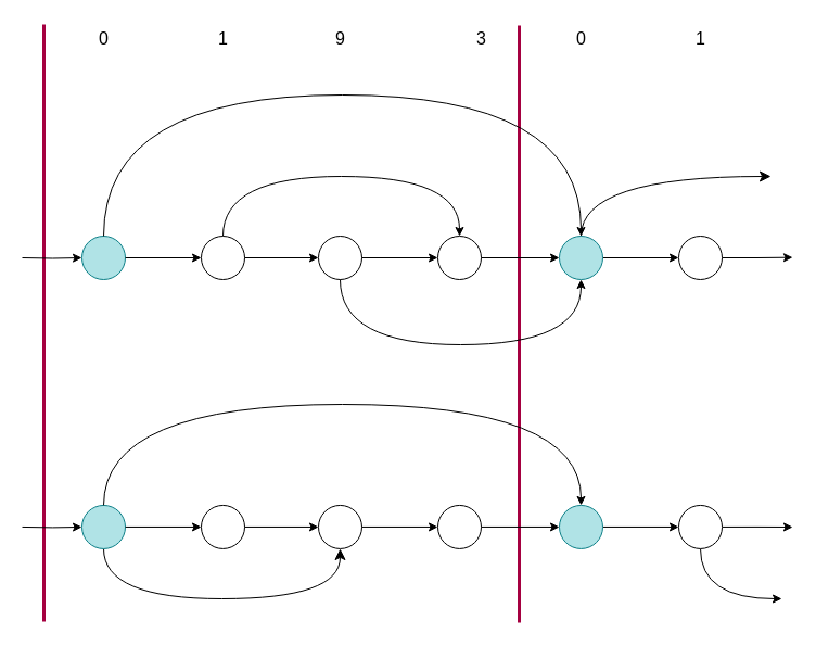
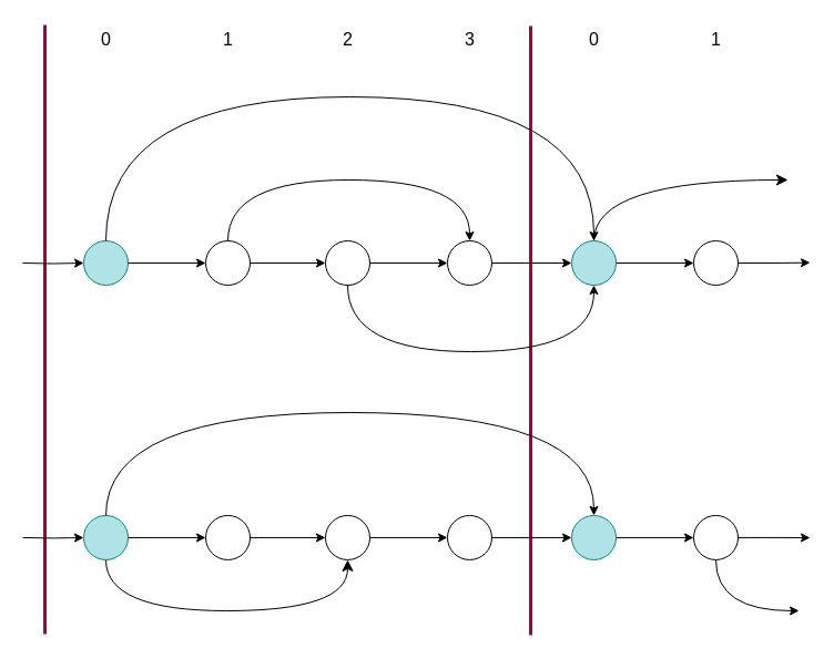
- <mxCell id="37" value="9" style="text;html=1;align=center;verticalAlign=middle;resizable=0;points=[];autosize=1;strokeColor=none;fillColor=none;strokeWidth=1;fontSize=16;" parent="1" vertex="1"><mxGeometry x="298" y="20" width="30" height="30" as="geometry" /></mxCell>
+ <mxCell id="37" value="2" style="text;html=1;align=center;verticalAlign=middle;resizable=0;points=[];autosize=1;strokeColor=none;fillColor=none;strokeWidth=1;fontSize=16;" parent="1" vertex="1"><mxGeometry x="298" y="20" width="30" height="30" as="geometry" /></mxCell>
- <mxCell id="38" value="3" style="text;html=1;align=center;verticalAlign=middle;resizable=0;points=[];autosize=1;strokeColor=none;fillColor=none;strokeWidth=1;fontSize=16;" parent="1" vertex="1"><mxGeometry x="428" y="20" width="30" height="30" as="geometry" /></mxCell>
+ <mxCell id="38" value="3" style="text;html=1;align=center;verticalAlign=middle;resizable=0;points=[];autosize=1;strokeColor=none;fillColor=none;strokeWidth=1;fontSize=16;" parent="1" vertex="1"><mxGeometry x="408" y="20" width="30" height="30" as="geometry" /></mxCell>
